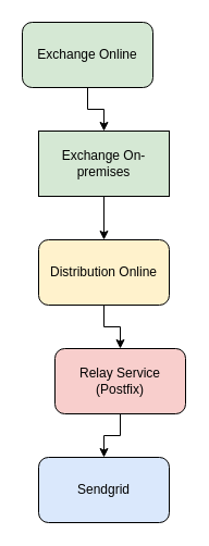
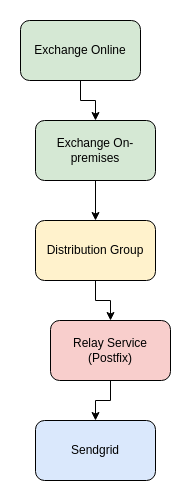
- <mxCell id="3" value="Exchange On-premises" style="whiteSpace=wrap;html=1;fillColor=#d5e8d4;rounded=0;" vertex="1" parent="1"><mxGeometry x="35" y="120" width="120" height="60" as="geometry" /></mxCell>
+ <mxCell id="3" value="Exchange On-premises" style="rounded=1;whiteSpace=wrap;html=1;fillColor=#d5e8d4;" vertex="1" parent="1"><mxGeometry x="35" y="120" width="120" height="60" as="geometry" /></mxCell>
- <mxCell id="4" value="Distribution Online" style="rounded=1;whiteSpace=wrap;html=1;fillColor=#fff2cc;" vertex="1" parent="1"><mxGeometry x="35" y="220" width="120" height="60" as="geometry" /></mxCell>
+ <mxCell id="4" value="Distribution Group" style="rounded=1;whiteSpace=wrap;html=1;fillColor=#fff2cc;" vertex="1" parent="1"><mxGeometry x="35" y="220" width="120" height="60" as="geometry" /></mxCell>
